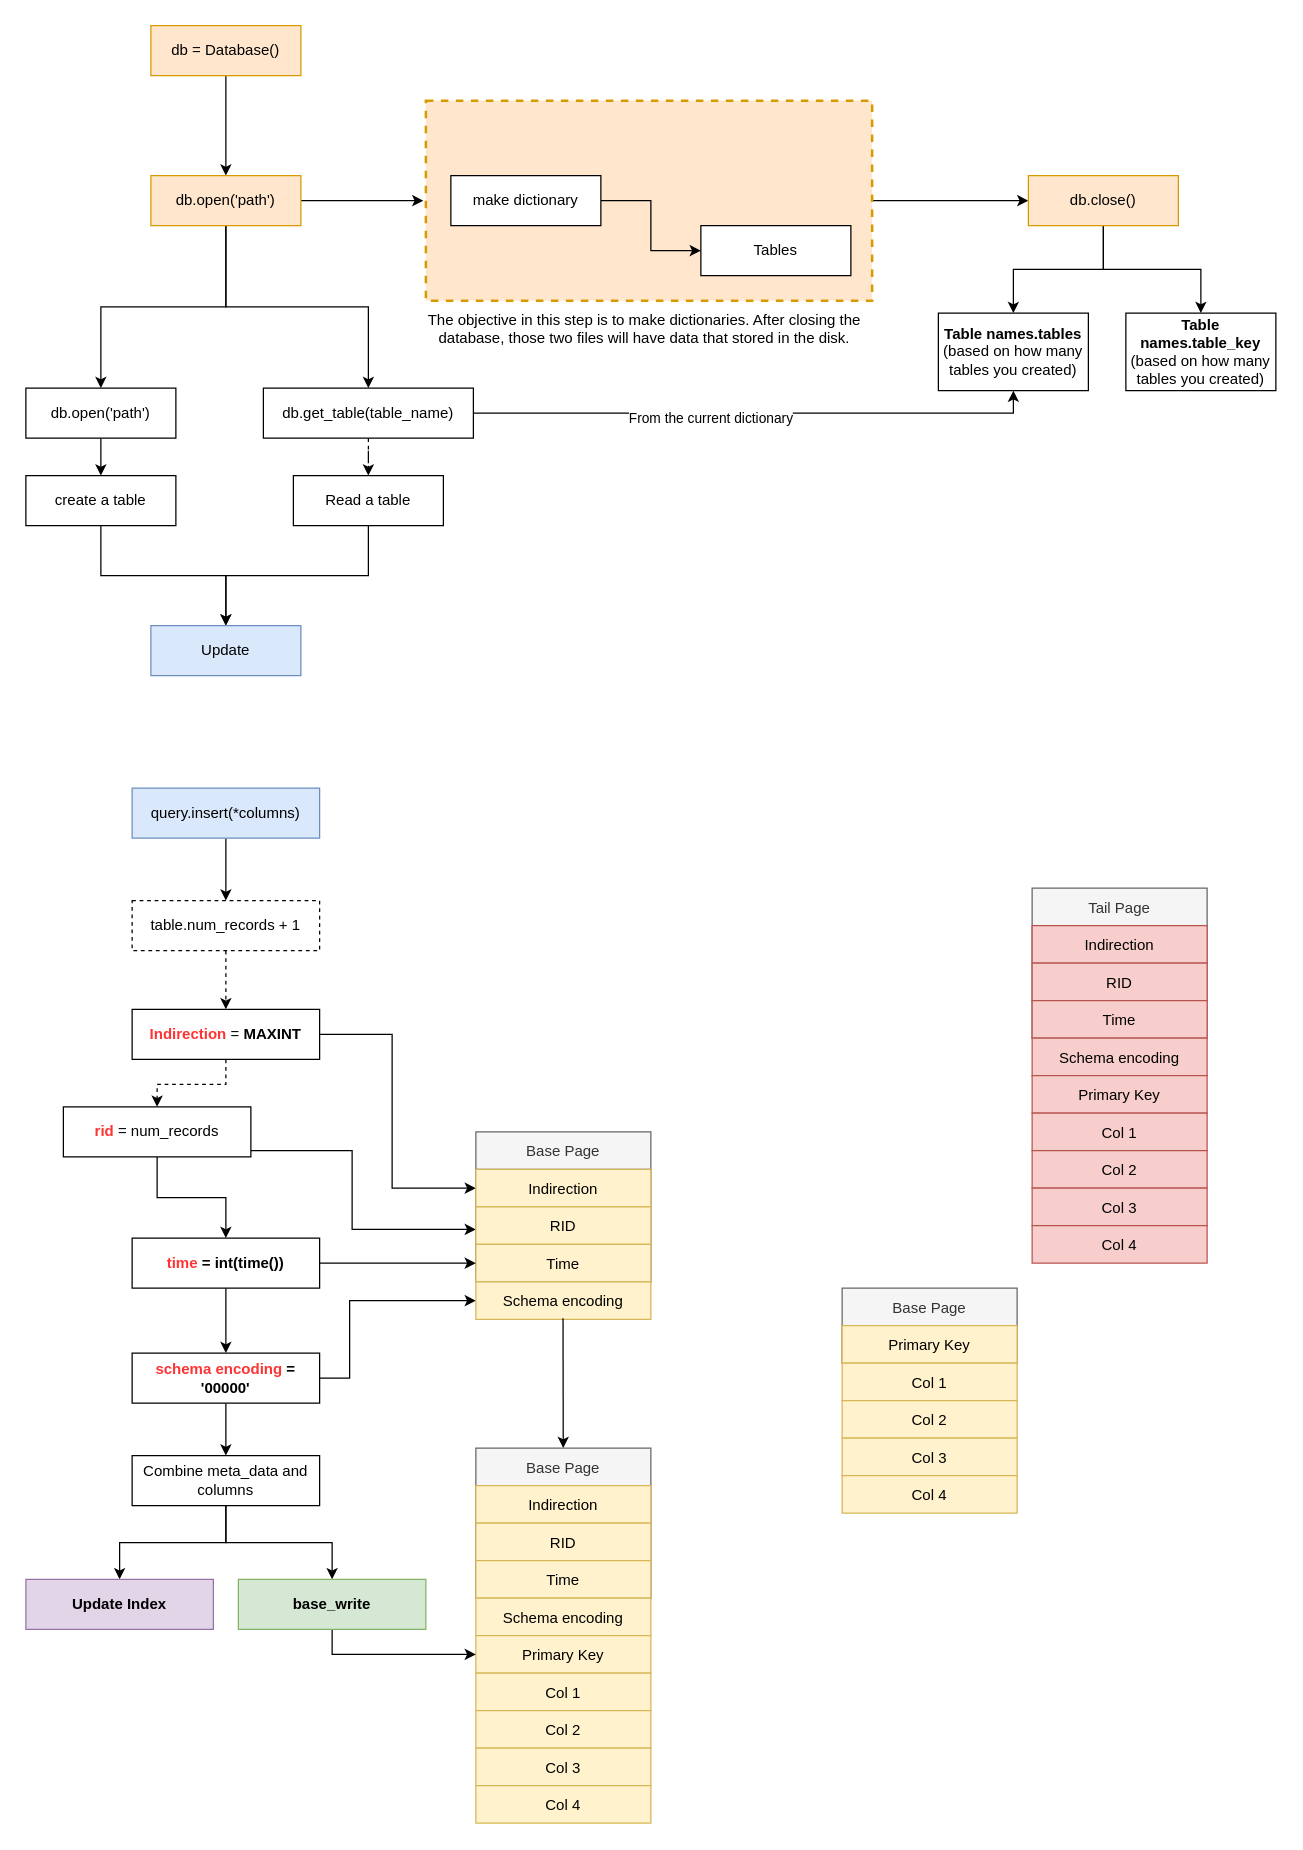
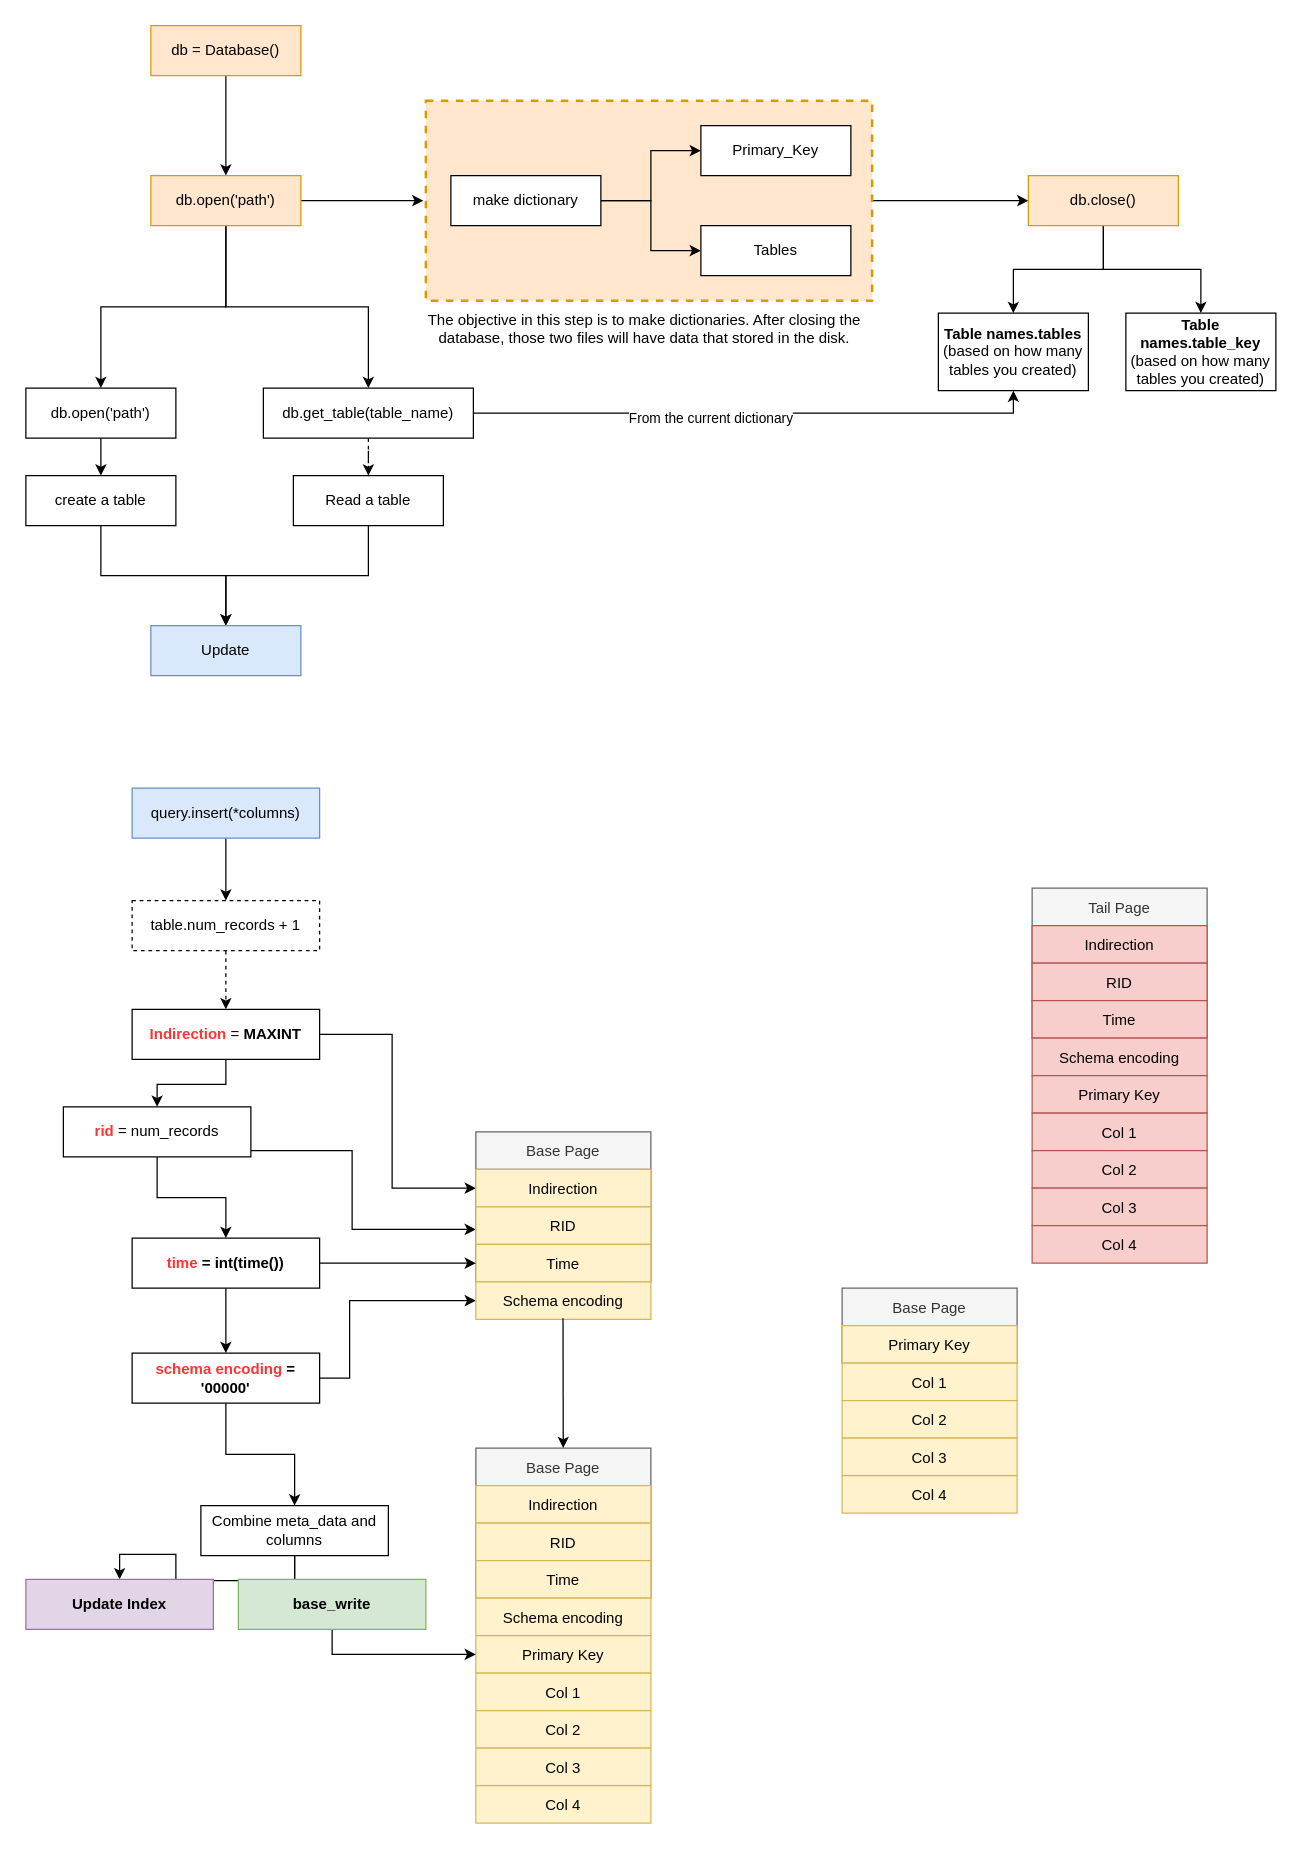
+ <mxCell id="13" value="Primary_Key" style="rounded=0;whiteSpace=wrap;html=1;" vertex="1" parent="1"><mxGeometry x="560" y="100" width="120" height="40" as="geometry" /></mxCell>
+ <mxCell id="10" value="" style="edgeStyle=orthogonalEdgeStyle;rounded=0;orthogonalLoop=1;jettySize=auto;html=1;" edge="1" parent="1" source="12" target="13"><mxGeometry relative="1" as="geometry" /></mxCell>
- <mxCell id="58" value="" style="edgeStyle=orthogonalEdgeStyle;rounded=0;orthogonalLoop=1;jettySize=auto;html=1;startArrow=none;startFill=0;endArrow=classic;endFill=1;dashed=1;" edge="1" parent="1" source="60" target="63"><mxGeometry relative="1" as="geometry" /></mxCell>
+ <mxCell id="58" value="" style="edgeStyle=orthogonalEdgeStyle;rounded=0;orthogonalLoop=1;jettySize=auto;html=1;startArrow=none;startFill=0;endArrow=classic;endFill=1;" edge="1" parent="1" source="60" target="63"><mxGeometry relative="1" as="geometry" /></mxCell>
- <mxCell id="69" value="Combine meta_data and&lt;br&gt;columns" style="rounded=0;whiteSpace=wrap;html=1;" vertex="1" parent="1"><mxGeometry x="105" y="1164" width="150" height="40" as="geometry" /></mxCell>
+ <mxCell id="69" value="Combine meta_data and&lt;br&gt;columns" style="rounded=0;whiteSpace=wrap;html=1;" vertex="1" parent="1"><mxGeometry x="160" y="1204" width="150" height="40" as="geometry" /></mxCell>
